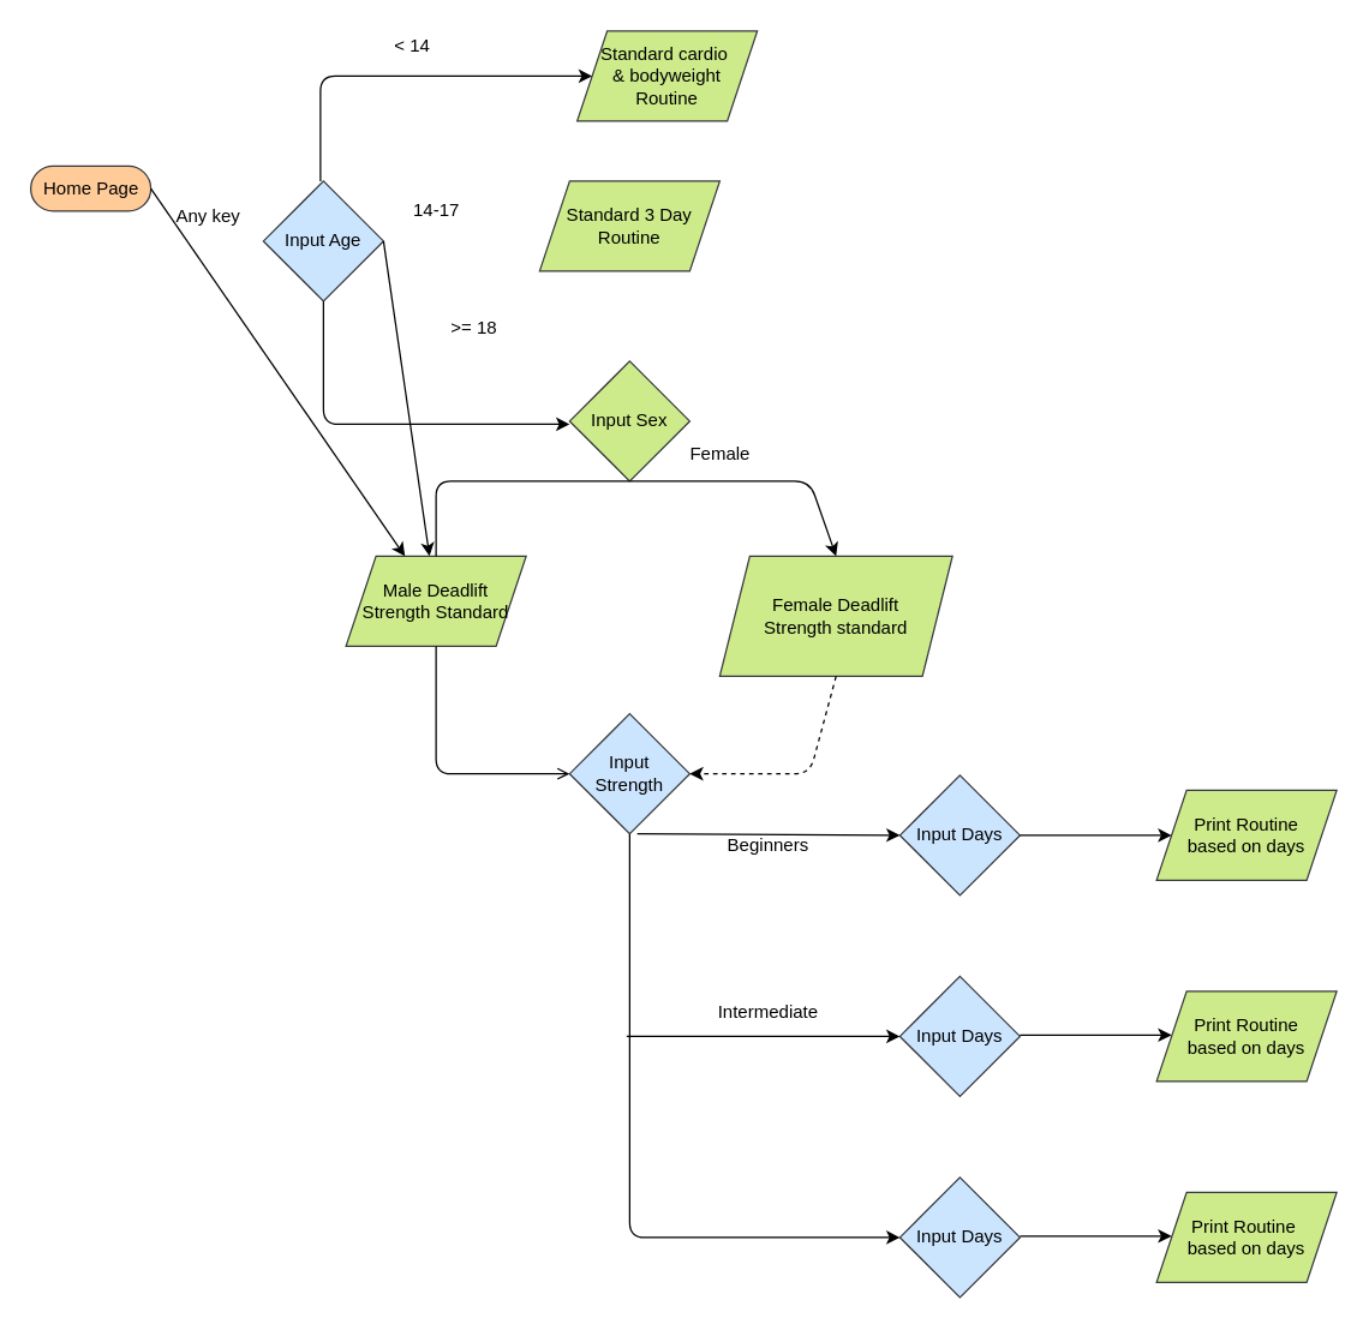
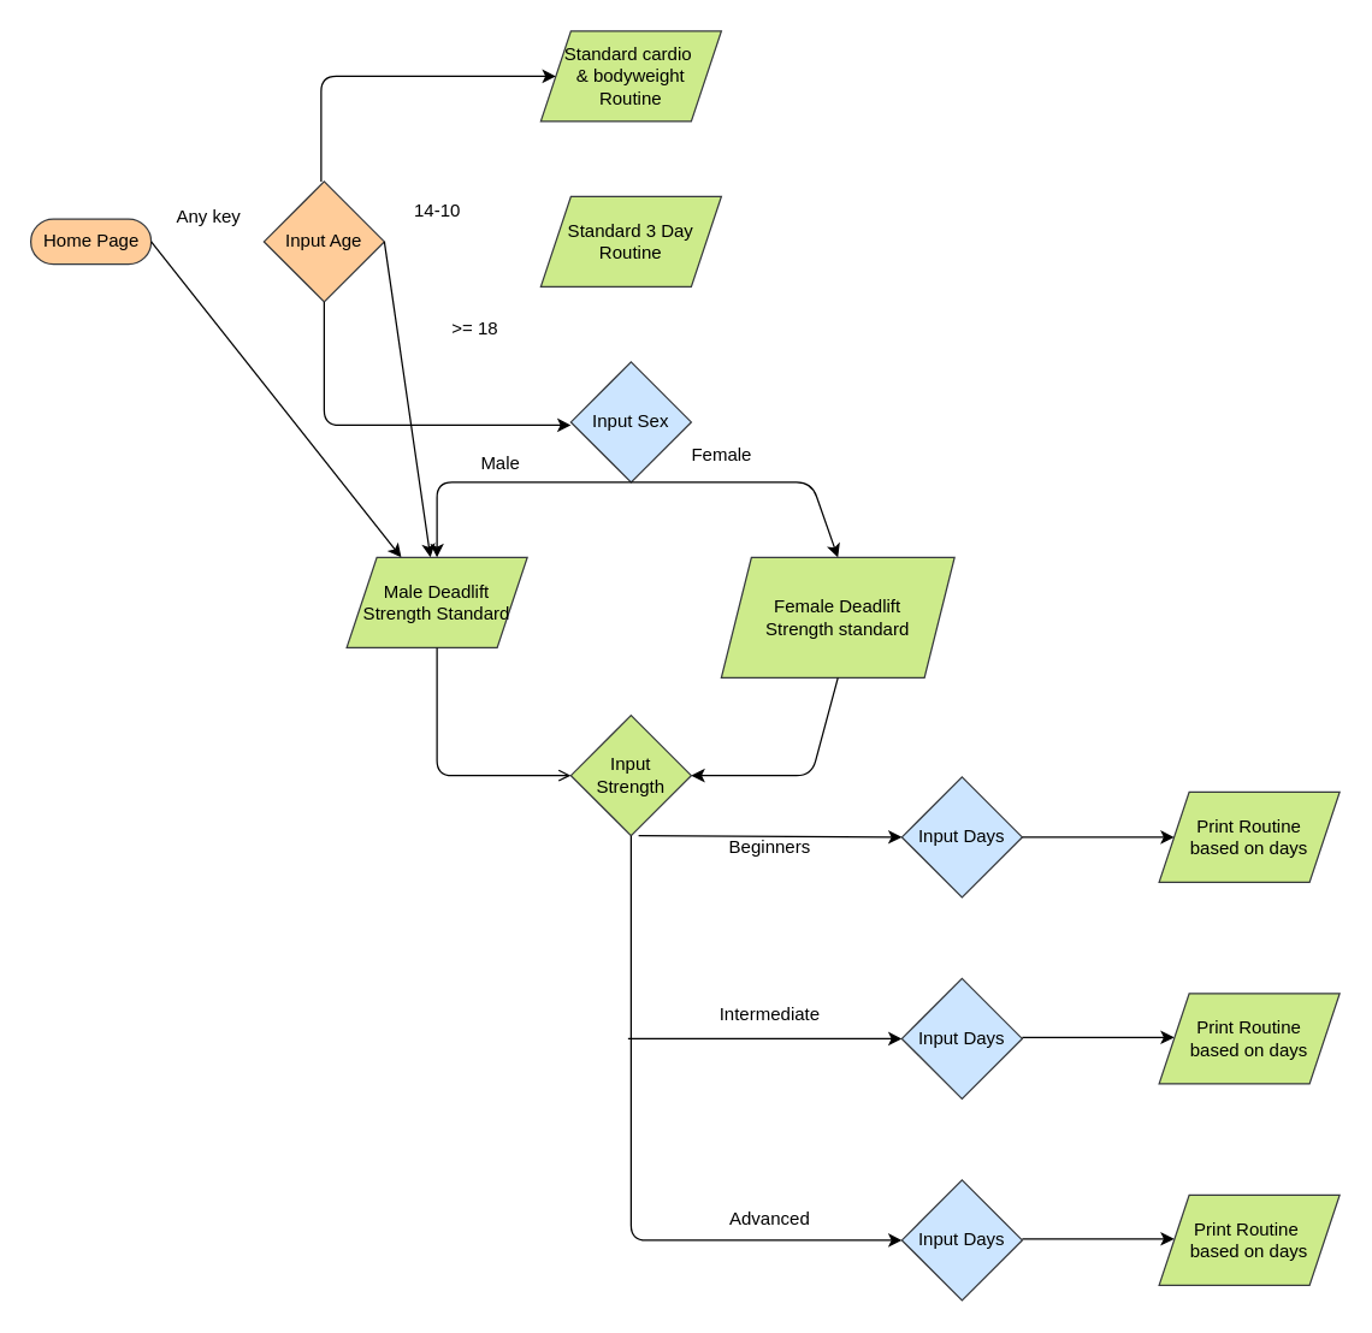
- <mxCell id="10" value="&amp;lt; 14" style="text;html=1;align=center;verticalAlign=middle;resizable=0;points=[];autosize=1;strokeColor=none;" vertex="1" parent="1"><mxGeometry x="257" y="21" width="34" height="18" as="geometry" /></mxCell>
- <mxCell id="7" value="Standard cardio&amp;nbsp;&lt;br&gt;&amp;amp; bodyweight&lt;br&gt;Routine" style="shape=parallelogram;perimeter=parallelogramPerimeter;whiteSpace=wrap;html=1;fixedSize=1;fillColor=#cdeb8b;strokeColor=#36393d;" vertex="1" parent="1"><mxGeometry x="384" y="20" width="120" height="60" as="geometry" /></mxCell>
+ <mxCell id="7" value="Standard cardio&amp;nbsp;&lt;br&gt;&amp;amp; bodyweight&lt;br&gt;Routine" style="shape=parallelogram;perimeter=parallelogramPerimeter;whiteSpace=wrap;html=1;fixedSize=1;fillColor=#cdeb8b;strokeColor=#36393d;" vertex="1" parent="1"><mxGeometry x="359" y="20" width="120" height="60" as="geometry" /></mxCell>
- <mxCell id="2" value="Home Page" style="html=1;dashed=0;whitespace=wrap;shape=mxgraph.dfd.start;fillColor=#ffcc99;strokeColor=#36393d;" vertex="1" parent="1"><mxGeometry x="20" y="110" width="80" height="30" as="geometry" /></mxCell>
+ <mxCell id="2" value="Home Page" style="html=1;dashed=0;whitespace=wrap;shape=mxgraph.dfd.start;fillColor=#ffcc99;strokeColor=#36393d;" vertex="1" parent="1"><mxGeometry x="20" y="145" width="80" height="30" as="geometry" /></mxCell>
- <mxCell id="11" value="14-17" style="text;html=1;align=center;verticalAlign=middle;resizable=0;points=[];autosize=1;strokeColor=none;" vertex="1" parent="1"><mxGeometry x="270" y="131" width="40" height="18" as="geometry" /></mxCell>
+ <mxCell id="11" value="14-10" style="text;html=1;align=center;verticalAlign=middle;resizable=0;points=[];autosize=1;strokeColor=none;" vertex="1" parent="1"><mxGeometry x="270" y="131" width="40" height="18" as="geometry" /></mxCell>
- <mxCell id="6" value="Standard 3 Day&lt;br&gt;Routine" style="shape=parallelogram;perimeter=parallelogramPerimeter;whiteSpace=wrap;html=1;fixedSize=1;fillColor=#cdeb8b;strokeColor=#36393d;" vertex="1" parent="1"><mxGeometry x="359" y="120" width="120" height="60" as="geometry" /></mxCell>
+ <mxCell id="6" value="Standard 3 Day&lt;br&gt;Routine" style="shape=parallelogram;perimeter=parallelogramPerimeter;whiteSpace=wrap;html=1;fixedSize=1;fillColor=#cdeb8b;strokeColor=#36393d;" vertex="1" parent="1"><mxGeometry x="359" y="130" width="120" height="60" as="geometry" /></mxCell>
- <mxCell id="3" value="Input Age" style="rhombus;whiteSpace=wrap;html=1;fillColor=#cce5ff;strokeColor=#36393d;" vertex="1" parent="1"><mxGeometry x="175" y="120" width="80" height="80" as="geometry" /></mxCell>
+ <mxCell id="3" value="Input Age" style="rhombus;whiteSpace=wrap;html=1;fillColor=#ffcc99;strokeColor=#36393d;" vertex="1" parent="1"><mxGeometry x="175" y="120" width="80" height="80" as="geometry" /></mxCell>
- <mxCell id="12" value="Input Sex" style="rhombus;whiteSpace=wrap;html=1;fillColor=#cdeb8b;strokeColor=#36393d;" vertex="1" parent="1"><mxGeometry x="379" y="240" width="80" height="80" as="geometry" /></mxCell>
+ <mxCell id="12" value="Input Sex" style="rhombus;whiteSpace=wrap;html=1;fillColor=#cce5ff;strokeColor=#36393d;" vertex="1" parent="1"><mxGeometry x="379" y="240" width="80" height="80" as="geometry" /></mxCell>
+ <mxCell id="19" value="Male" style="text;html=1;align=center;verticalAlign=middle;resizable=0;points=[];autosize=1;strokeColor=none;" vertex="1" parent="1"><mxGeometry x="314" y="299" width="36" height="18" as="geometry" /></mxCell>
- <mxCell id="18" value="" style="endArrow=none;html=1;exitX=0.5;exitY=1;exitDx=0;exitDy=0;entryX=0.5;entryY=0;entryDx=0;entryDy=0;" edge="1" parent="1" source="12" target="16"><mxGeometry width="50" height="50" relative="1" as="geometry"><mxPoint x="402" y="522" as="sourcePoint" /><mxPoint x="309" y="515" as="targetPoint" /><Array as="points"><mxPoint x="290" y="320" /></Array></mxGeometry></mxCell>
+ <mxCell id="18" value="" style="endArrow=classic;html=1;exitX=0.5;exitY=1;exitDx=0;exitDy=0;entryX=0.5;entryY=0;entryDx=0;entryDy=0;" edge="1" parent="1" source="12" target="16"><mxGeometry width="50" height="50" relative="1" as="geometry"><mxPoint x="402" y="522" as="sourcePoint" /><mxPoint x="309" y="515" as="targetPoint" /><Array as="points"><mxPoint x="290" y="320" /></Array></mxGeometry></mxCell>
- <mxCell id="21" value="Input&lt;br&gt;Strength" style="rhombus;whiteSpace=wrap;html=1;fillColor=#cce5ff;strokeColor=#36393d;" vertex="1" parent="1"><mxGeometry x="379" y="475" width="80" height="80" as="geometry" /></mxCell>
+ <mxCell id="21" value="Input&lt;br&gt;Strength" style="rhombus;whiteSpace=wrap;html=1;fillColor=#cdeb8b;strokeColor=#36393d;" vertex="1" parent="1"><mxGeometry x="379" y="475" width="80" height="80" as="geometry" /></mxCell>
- <mxCell id="22" value="" style="endArrow=classic;html=1;exitX=0.5;exitY=1;exitDx=0;exitDy=0;entryX=1;entryY=0.5;entryDx=0;entryDy=0;dashed=1;" edge="1" parent="1" source="15" target="21"><mxGeometry width="50" height="50" relative="1" as="geometry"><mxPoint x="402" y="509" as="sourcePoint" /><mxPoint x="452" y="459" as="targetPoint" /><Array as="points"><mxPoint x="539" y="515" /></Array></mxGeometry></mxCell>
+ <mxCell id="22" value="" style="endArrow=classic;html=1;exitX=0.5;exitY=1;exitDx=0;exitDy=0;entryX=1;entryY=0.5;entryDx=0;entryDy=0;" edge="1" parent="1" source="15" target="21"><mxGeometry width="50" height="50" relative="1" as="geometry"><mxPoint x="402" y="509" as="sourcePoint" /><mxPoint x="452" y="459" as="targetPoint" /><Array as="points"><mxPoint x="539" y="515" /></Array></mxGeometry></mxCell>
+ <mxCell id="32" value="Advanced" style="text;html=1;align=center;verticalAlign=middle;resizable=0;points=[];autosize=1;strokeColor=none;" vertex="1" parent="1"><mxGeometry x="479" y="801" width="64" height="18" as="geometry" /></mxCell>
